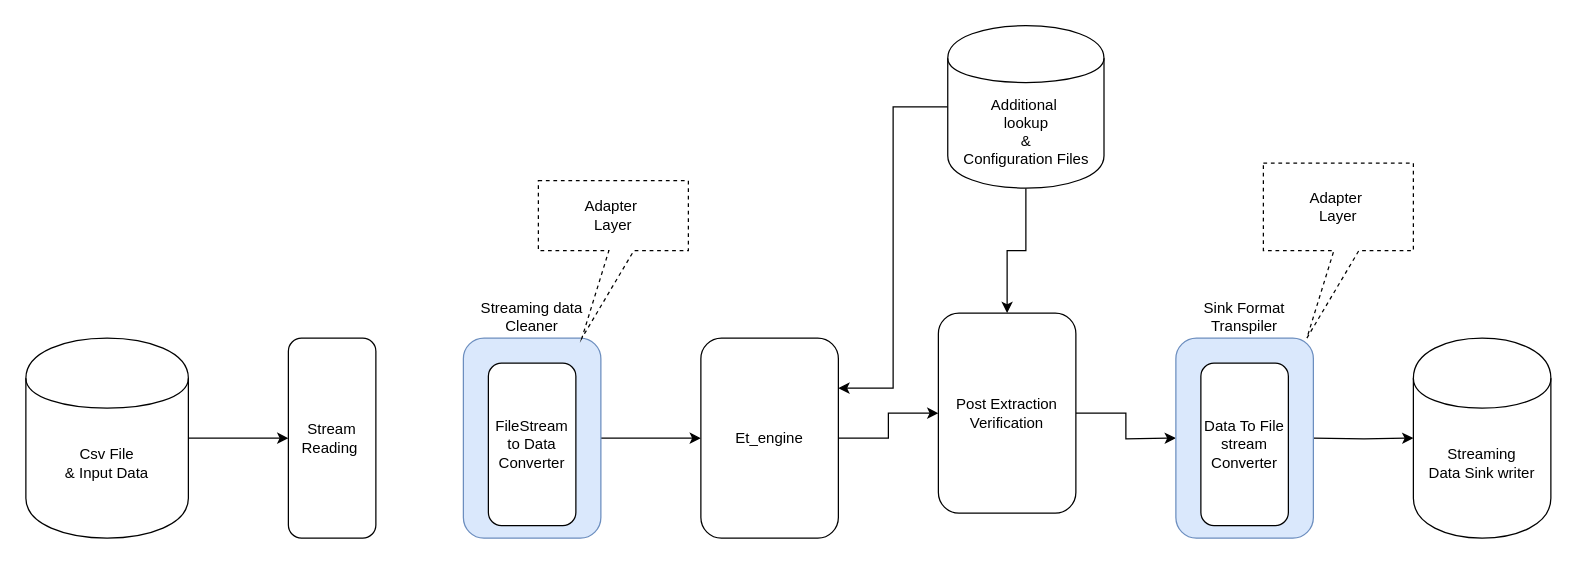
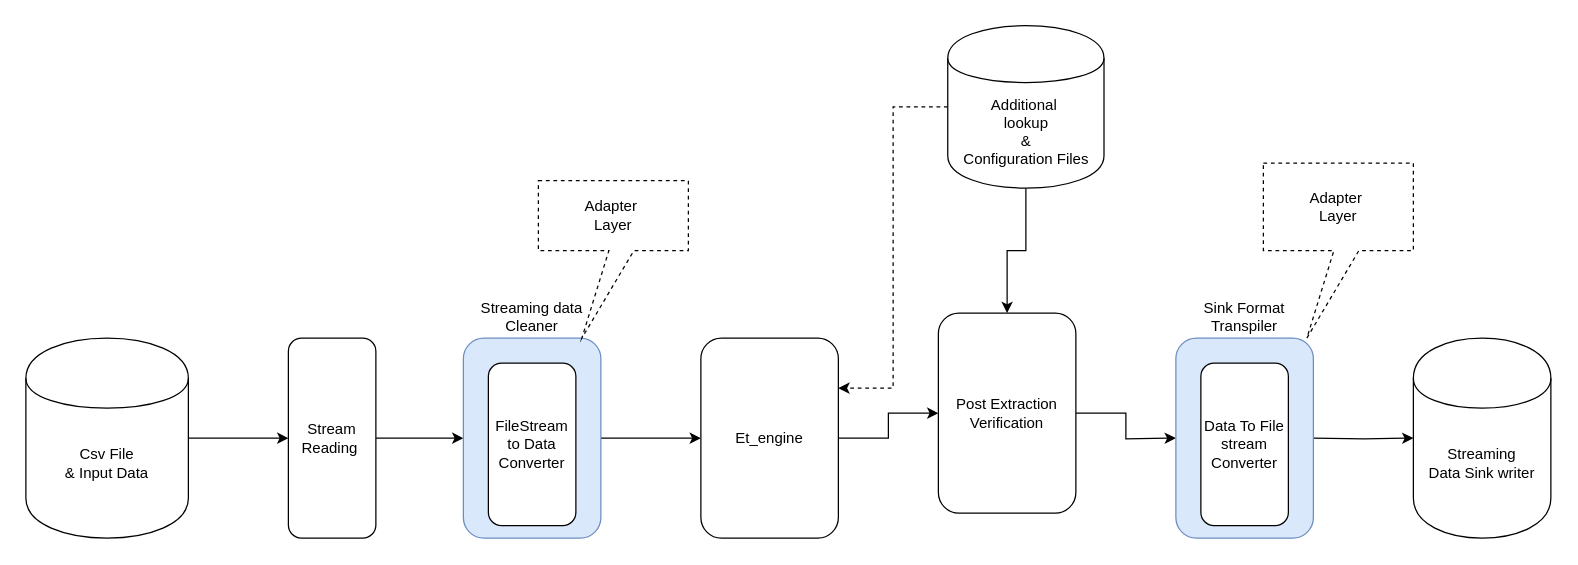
- <mxCell id="16" style="edgeStyle=orthogonalEdgeStyle;rounded=0;orthogonalLoop=1;jettySize=auto;html=1;entryX=1;entryY=0.25;entryDx=0;entryDy=0;startArrow=none;startFill=0;" edge="1" parent="1" source="17" target="9"><mxGeometry relative="1" as="geometry" /></mxCell>
+ <mxCell id="16" style="edgeStyle=orthogonalEdgeStyle;rounded=0;orthogonalLoop=1;jettySize=auto;html=1;entryX=1;entryY=0.25;entryDx=0;entryDy=0;startArrow=none;startFill=0;dashed=1;" edge="1" parent="1" source="17" target="9"><mxGeometry relative="1" as="geometry" /></mxCell>
+ <mxCell id="4" value="" style="edgeStyle=orthogonalEdgeStyle;rounded=0;orthogonalLoop=1;jettySize=auto;html=1;" edge="1" parent="1" source="5" target="7"><mxGeometry relative="1" as="geometry" /></mxCell>
